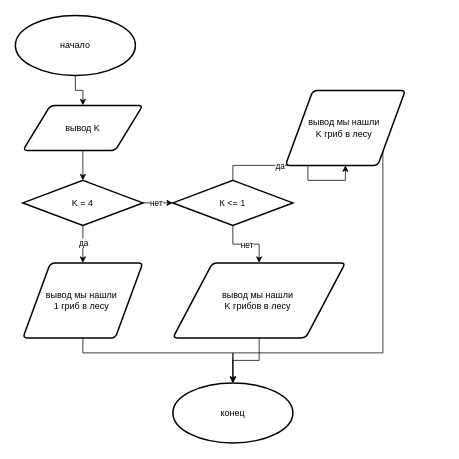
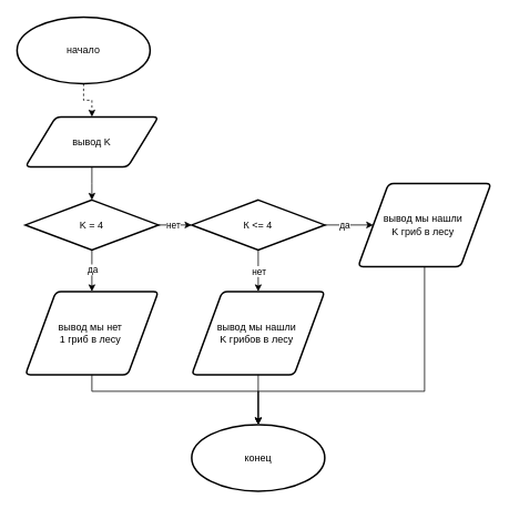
- <mxCell id="2" value="" style="edgeStyle=orthogonalEdgeStyle;rounded=0;orthogonalLoop=1;jettySize=auto;html=1;" parent="1" source="3" target="5" edge="1"><mxGeometry relative="1" as="geometry" /></mxCell>
+ <mxCell id="2" value="" style="edgeStyle=orthogonalEdgeStyle;rounded=0;orthogonalLoop=1;jettySize=auto;html=1;dashed=1;" parent="1" source="3" target="5" edge="1"><mxGeometry relative="1" as="geometry" /></mxCell>
- <mxCell id="19" value="вывод&amp;nbsp;&lt;span style=&quot;&quot; lang=&quot;RU&quot;&gt;&lt;font style=&quot;&quot;&gt;&lt;font face=&quot;Helvetica&quot;&gt;мы нашли&amp;nbsp;&lt;/font&gt;&lt;/font&gt;&lt;/span&gt;&lt;div&gt;&lt;span style=&quot;&quot; lang=&quot;RU&quot;&gt;&lt;font style=&quot;&quot;&gt;&lt;font face=&quot;Helvetica&quot;&gt;K гриб в &lt;/font&gt;&lt;font face=&quot;Helvetica&quot;&gt;лесу&lt;/font&gt;&lt;/font&gt;&lt;/span&gt;&lt;font face=&quot;Helvetica&quot;&gt;&amp;nbsp;&lt;/font&gt;&lt;/div&gt;" style="shape=parallelogram;html=1;strokeWidth=2;perimeter=parallelogramPerimeter;whiteSpace=wrap;rounded=1;arcSize=12;size=0.23;" vertex="1" parent="1"><mxGeometry x="380" y="120" width="160" height="100" as="geometry" /></mxCell>
+ <mxCell id="19" value="вывод&amp;nbsp;&lt;span style=&quot;&quot; lang=&quot;RU&quot;&gt;&lt;font style=&quot;&quot;&gt;&lt;font face=&quot;Helvetica&quot;&gt;мы нашли&amp;nbsp;&lt;/font&gt;&lt;/font&gt;&lt;/span&gt;&lt;div&gt;&lt;span style=&quot;&quot; lang=&quot;RU&quot;&gt;&lt;font style=&quot;&quot;&gt;&lt;font face=&quot;Helvetica&quot;&gt;K гриб в &lt;/font&gt;&lt;font face=&quot;Helvetica&quot;&gt;лесу&lt;/font&gt;&lt;/font&gt;&lt;/span&gt;&lt;font face=&quot;Helvetica&quot;&gt;&amp;nbsp;&lt;/font&gt;&lt;/div&gt;" style="shape=parallelogram;html=1;strokeWidth=2;perimeter=parallelogramPerimeter;whiteSpace=wrap;rounded=1;arcSize=12;size=0.23;" vertex="1" parent="1"><mxGeometry x="430" y="220" width="160" height="100" as="geometry" /></mxCell>
- <mxCell id="17" value="К &amp;lt;= 1" style="strokeWidth=2;html=1;shape=mxgraph.flowchart.decision;whiteSpace=wrap;" vertex="1" parent="1"><mxGeometry x="230" y="240" width="160" height="60" as="geometry" /></mxCell>
+ <mxCell id="17" value="К &amp;lt;= 4" style="strokeWidth=2;html=1;shape=mxgraph.flowchart.decision;whiteSpace=wrap;" vertex="1" parent="1"><mxGeometry x="230" y="240" width="160" height="60" as="geometry" /></mxCell>
- <mxCell id="11" value="вывод&amp;nbsp;&lt;span style=&quot;&quot; lang=&quot;RU&quot;&gt;&lt;font style=&quot;&quot;&gt;&lt;font face=&quot;Helvetica&quot;&gt;мы нашли&amp;nbsp;&lt;/font&gt;&lt;/font&gt;&lt;/span&gt;&lt;div&gt;&lt;span style=&quot;&quot; lang=&quot;RU&quot;&gt;&lt;font style=&quot;&quot;&gt;&lt;font face=&quot;Helvetica&quot;&gt;1 гриб в &lt;/font&gt;&lt;font face=&quot;Helvetica&quot;&gt;лесу&lt;/font&gt;&lt;/font&gt;&lt;/span&gt;&lt;font face=&quot;Helvetica&quot;&gt;&amp;nbsp;&lt;/font&gt;&lt;/div&gt;" style="shape=parallelogram;html=1;strokeWidth=2;perimeter=parallelogramPerimeter;whiteSpace=wrap;rounded=1;arcSize=12;size=0.23;" parent="1" vertex="1"><mxGeometry x="30" y="350" width="160" height="100" as="geometry" /></mxCell>
+ <mxCell id="11" value="вывод&amp;nbsp;&lt;span style=&quot;&quot; lang=&quot;RU&quot;&gt;&lt;font style=&quot;&quot;&gt;&lt;font face=&quot;Helvetica&quot;&gt;мы нет&amp;nbsp;&lt;/font&gt;&lt;/font&gt;&lt;/span&gt;&lt;div&gt;&lt;span style=&quot;&quot; lang=&quot;RU&quot;&gt;&lt;font style=&quot;&quot;&gt;&lt;font face=&quot;Helvetica&quot;&gt;1 гриб в &lt;/font&gt;&lt;font face=&quot;Helvetica&quot;&gt;лесу&lt;/font&gt;&lt;/font&gt;&lt;/span&gt;&lt;font face=&quot;Helvetica&quot;&gt;&amp;nbsp;&lt;/font&gt;&lt;/div&gt;" style="shape=parallelogram;html=1;strokeWidth=2;perimeter=parallelogramPerimeter;whiteSpace=wrap;rounded=1;arcSize=12;size=0.23;" parent="1" vertex="1"><mxGeometry x="30" y="350" width="160" height="100" as="geometry" /></mxCell>
- <mxCell id="20" value="вывод&amp;nbsp;&lt;span style=&quot;&quot; lang=&quot;RU&quot;&gt;&lt;font style=&quot;&quot;&gt;&lt;font face=&quot;Helvetica&quot;&gt;мы нашли&amp;nbsp;&lt;/font&gt;&lt;/font&gt;&lt;/span&gt;&lt;div&gt;&lt;span style=&quot;&quot; lang=&quot;RU&quot;&gt;&lt;font style=&quot;&quot;&gt;&lt;font face=&quot;Helvetica&quot;&gt;K грибов в &lt;/font&gt;&lt;font face=&quot;Helvetica&quot;&gt;лесу&lt;/font&gt;&lt;/font&gt;&lt;/span&gt;&lt;font face=&quot;Helvetica&quot;&gt;&amp;nbsp;&lt;/font&gt;&lt;/div&gt;" style="shape=parallelogram;html=1;strokeWidth=2;perimeter=parallelogramPerimeter;whiteSpace=wrap;rounded=1;arcSize=12;size=0.23;" vertex="1" parent="1"><mxGeometry x="230" y="350" width="230" height="100" as="geometry" /></mxCell>
+ <mxCell id="20" value="вывод&amp;nbsp;&lt;span style=&quot;&quot; lang=&quot;RU&quot;&gt;&lt;font style=&quot;&quot;&gt;&lt;font face=&quot;Helvetica&quot;&gt;мы нашли&amp;nbsp;&lt;/font&gt;&lt;/font&gt;&lt;/span&gt;&lt;div&gt;&lt;span style=&quot;&quot; lang=&quot;RU&quot;&gt;&lt;font style=&quot;&quot;&gt;&lt;font face=&quot;Helvetica&quot;&gt;K грибов в &lt;/font&gt;&lt;font face=&quot;Helvetica&quot;&gt;лесу&lt;/font&gt;&lt;/font&gt;&lt;/span&gt;&lt;font face=&quot;Helvetica&quot;&gt;&amp;nbsp;&lt;/font&gt;&lt;/div&gt;" style="shape=parallelogram;html=1;strokeWidth=2;perimeter=parallelogramPerimeter;whiteSpace=wrap;rounded=1;arcSize=12;size=0.23;" vertex="1" parent="1"><mxGeometry x="230" y="350" width="160" height="100" as="geometry" /></mxCell>
